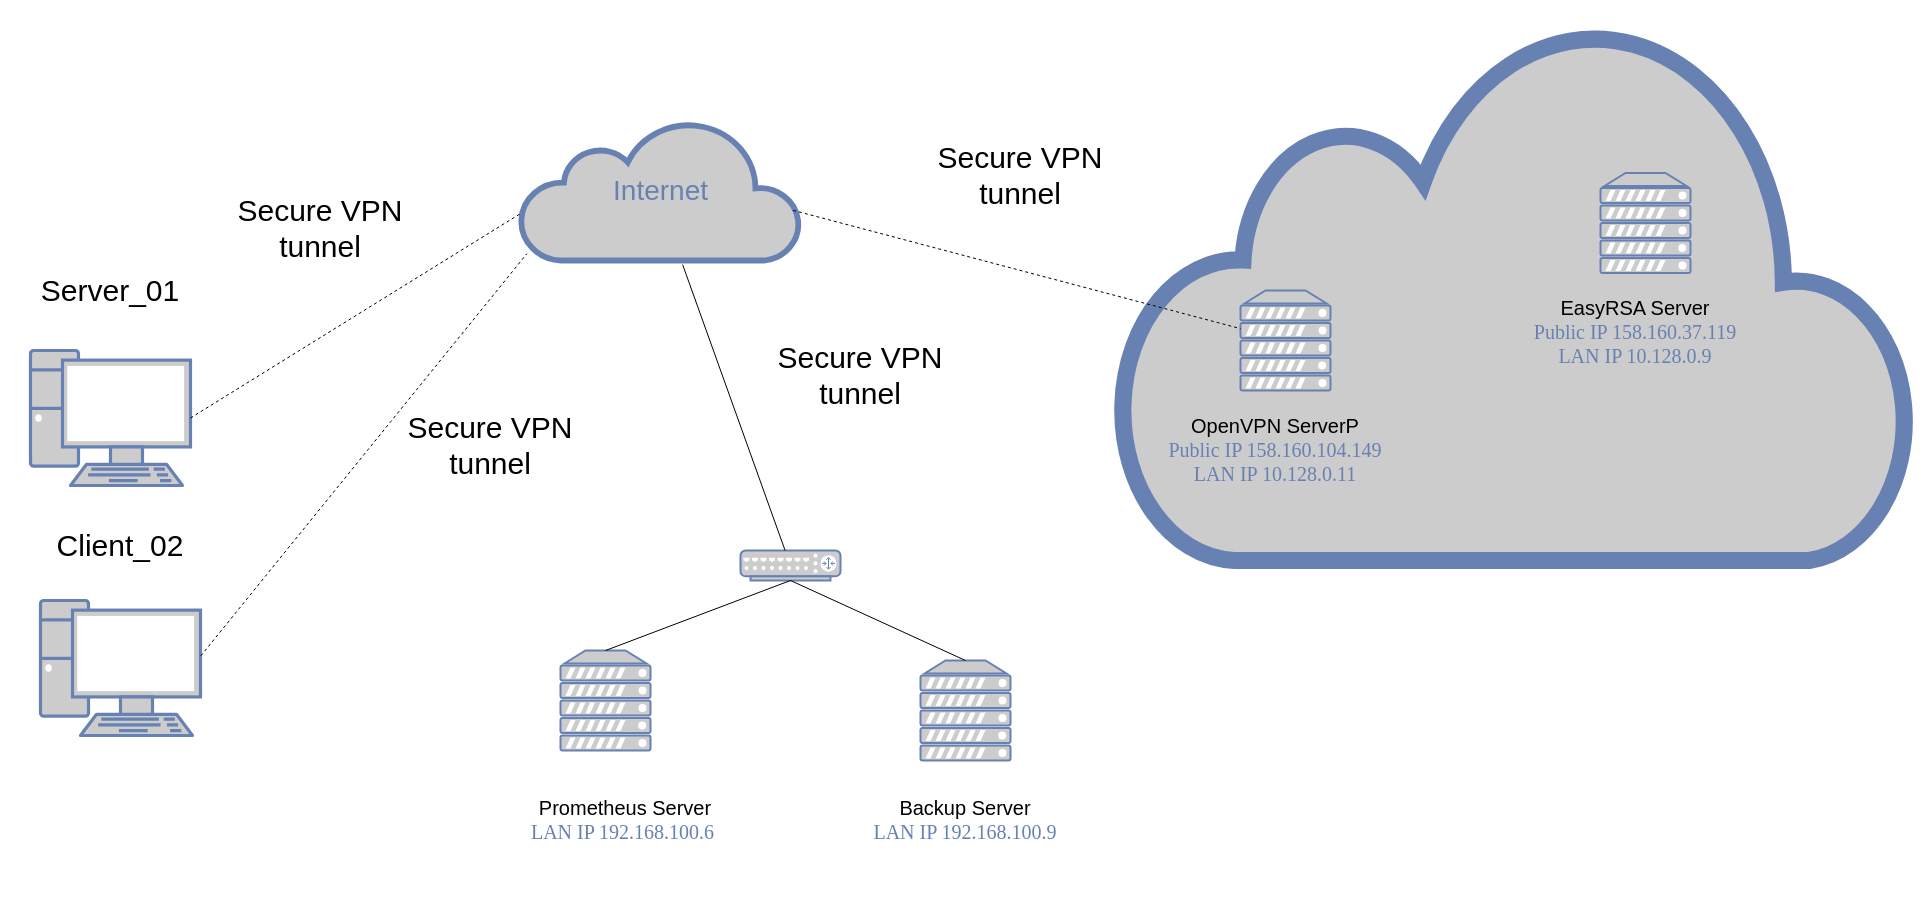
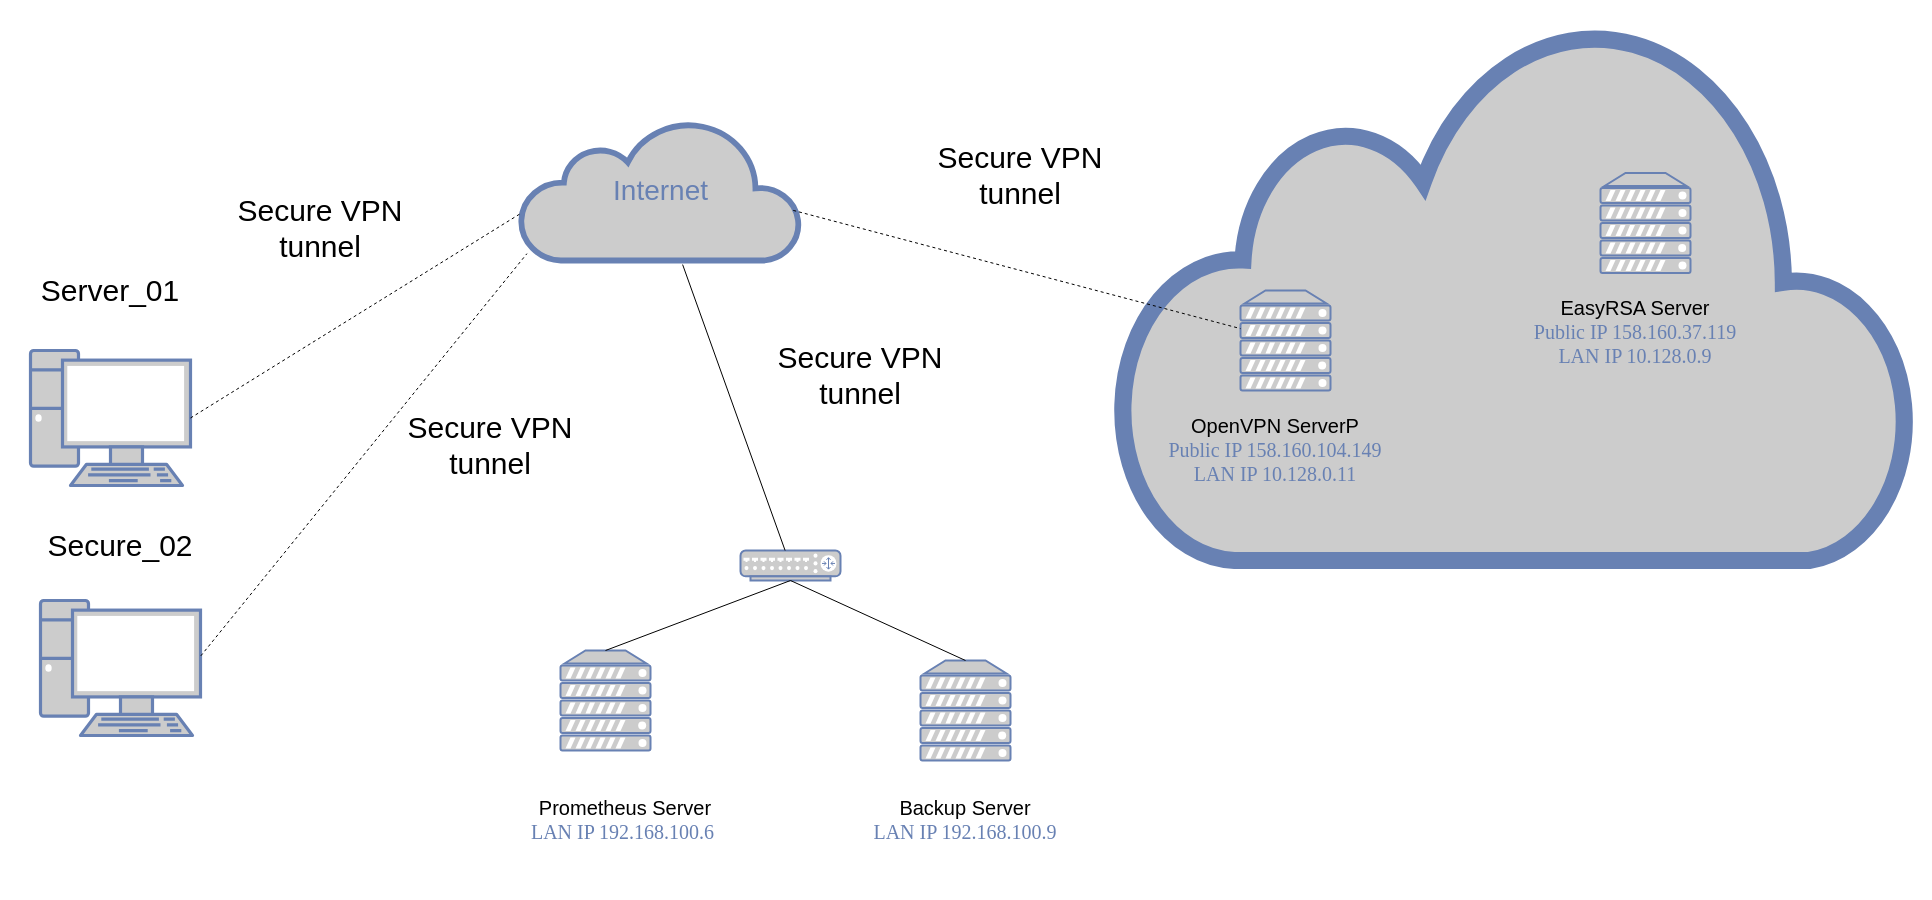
- <mxCell id="23" value="&lt;font style=&quot;font-size: 30px;&quot;&gt;Client_02&lt;/font&gt;" style="text;strokeColor=none;align=center;fillColor=none;html=1;verticalAlign=middle;whiteSpace=wrap;rounded=0;" vertex="1" parent="1"><mxGeometry x="30" y="490" width="180" height="110" as="geometry" /></mxCell>
+ <mxCell id="23" value="&lt;font style=&quot;font-size: 30px;&quot;&gt;Secure_02&lt;/font&gt;" style="text;strokeColor=none;align=center;fillColor=none;html=1;verticalAlign=middle;whiteSpace=wrap;rounded=0;" vertex="1" parent="1"><mxGeometry x="30" y="490" width="180" height="110" as="geometry" /></mxCell>
